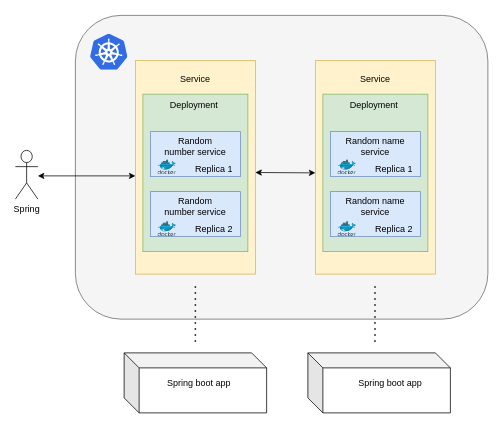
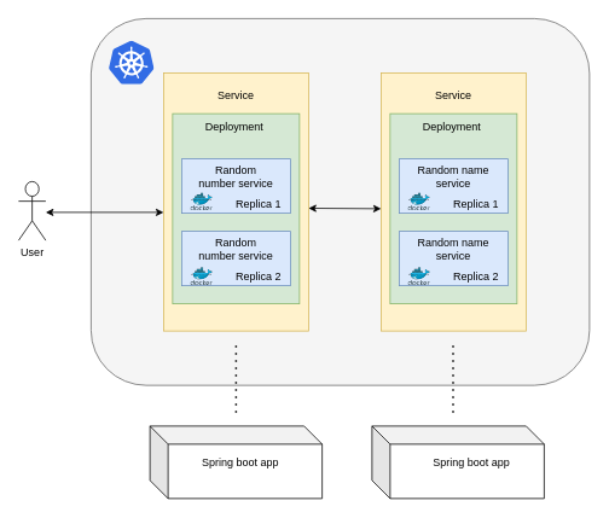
- <mxCell id="9" value="Spring" style="shape=umlActor;verticalLabelPosition=bottom;verticalAlign=top;html=1;outlineConnect=0;" parent="1" vertex="1"><mxGeometry x="20" y="200" width="30" height="65" as="geometry" /></mxCell>
+ <mxCell id="9" value="User" style="shape=umlActor;verticalLabelPosition=bottom;verticalAlign=top;html=1;outlineConnect=0;" parent="1" vertex="1"><mxGeometry x="20" y="200" width="30" height="65" as="geometry" /></mxCell>
